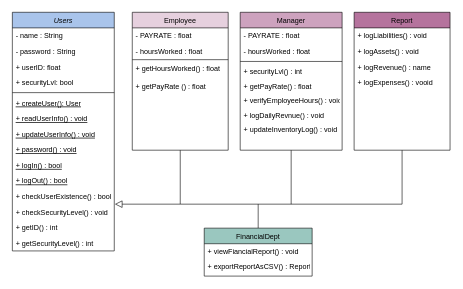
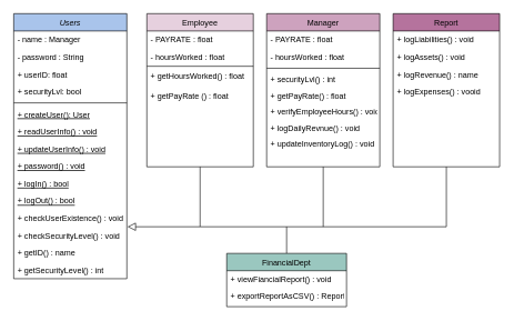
- <mxCell id="3" value="- name : String" style="text;align=left;verticalAlign=top;spacingLeft=4;spacingRight=4;overflow=hidden;rotatable=0;points=[[0,0.5],[1,0.5]];portConstraint=eastwest;" parent="2" vertex="1"><mxGeometry y="26" width="170" height="26" as="geometry" /></mxCell>
+ <mxCell id="3" value="- name : Manager" style="text;align=left;verticalAlign=top;spacingLeft=4;spacingRight=4;overflow=hidden;rotatable=0;points=[[0,0.5],[1,0.5]];portConstraint=eastwest;" parent="2" vertex="1"><mxGeometry y="26" width="170" height="26" as="geometry" /></mxCell>
- <mxCell id="14" value="+ checkUserExistence() : bool&#10;" style="text;align=left;verticalAlign=top;spacingLeft=4;spacingRight=4;overflow=hidden;rotatable=0;points=[[0,0.5],[1,0.5]];portConstraint=eastwest;rounded=0;shadow=0;html=0;fontStyle=0" vertex="1" parent="2"><mxGeometry y="294" width="170" height="26" as="geometry" /></mxCell>
+ <mxCell id="14" value="+ checkUserExistence() : void&#10;" style="text;align=left;verticalAlign=top;spacingLeft=4;spacingRight=4;overflow=hidden;rotatable=0;points=[[0,0.5],[1,0.5]];portConstraint=eastwest;rounded=0;shadow=0;html=0;fontStyle=0" vertex="1" parent="2"><mxGeometry y="294" width="170" height="26" as="geometry" /></mxCell>
- <mxCell id="16" value="+ getID() : int&#10;" style="text;align=left;verticalAlign=top;spacingLeft=4;spacingRight=4;overflow=hidden;rotatable=0;points=[[0,0.5],[1,0.5]];portConstraint=eastwest;rounded=0;shadow=0;html=0;fontStyle=0" vertex="1" parent="2"><mxGeometry y="346" width="170" height="26" as="geometry" /></mxCell>
+ <mxCell id="16" value="+ getID() : name&#10;" style="text;align=left;verticalAlign=top;spacingLeft=4;spacingRight=4;overflow=hidden;rotatable=0;points=[[0,0.5],[1,0.5]];portConstraint=eastwest;rounded=0;shadow=0;html=0;fontStyle=0" vertex="1" parent="2"><mxGeometry y="346" width="170" height="26" as="geometry" /></mxCell>
